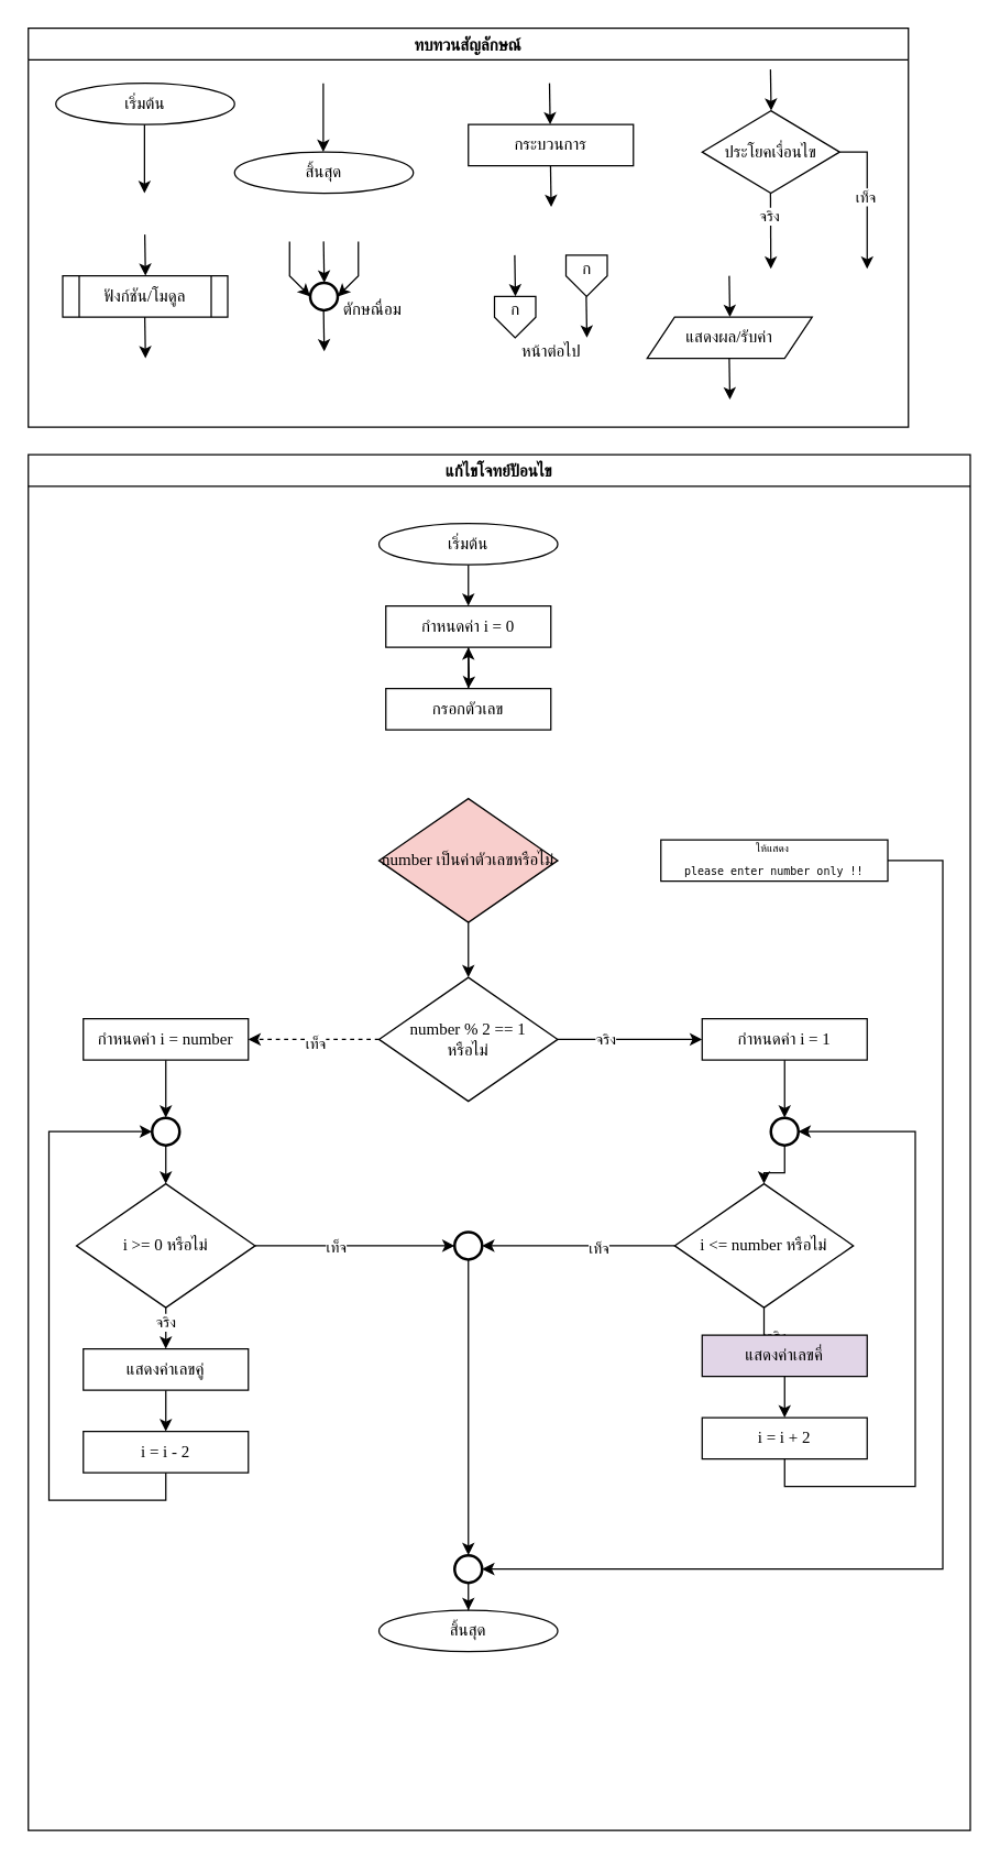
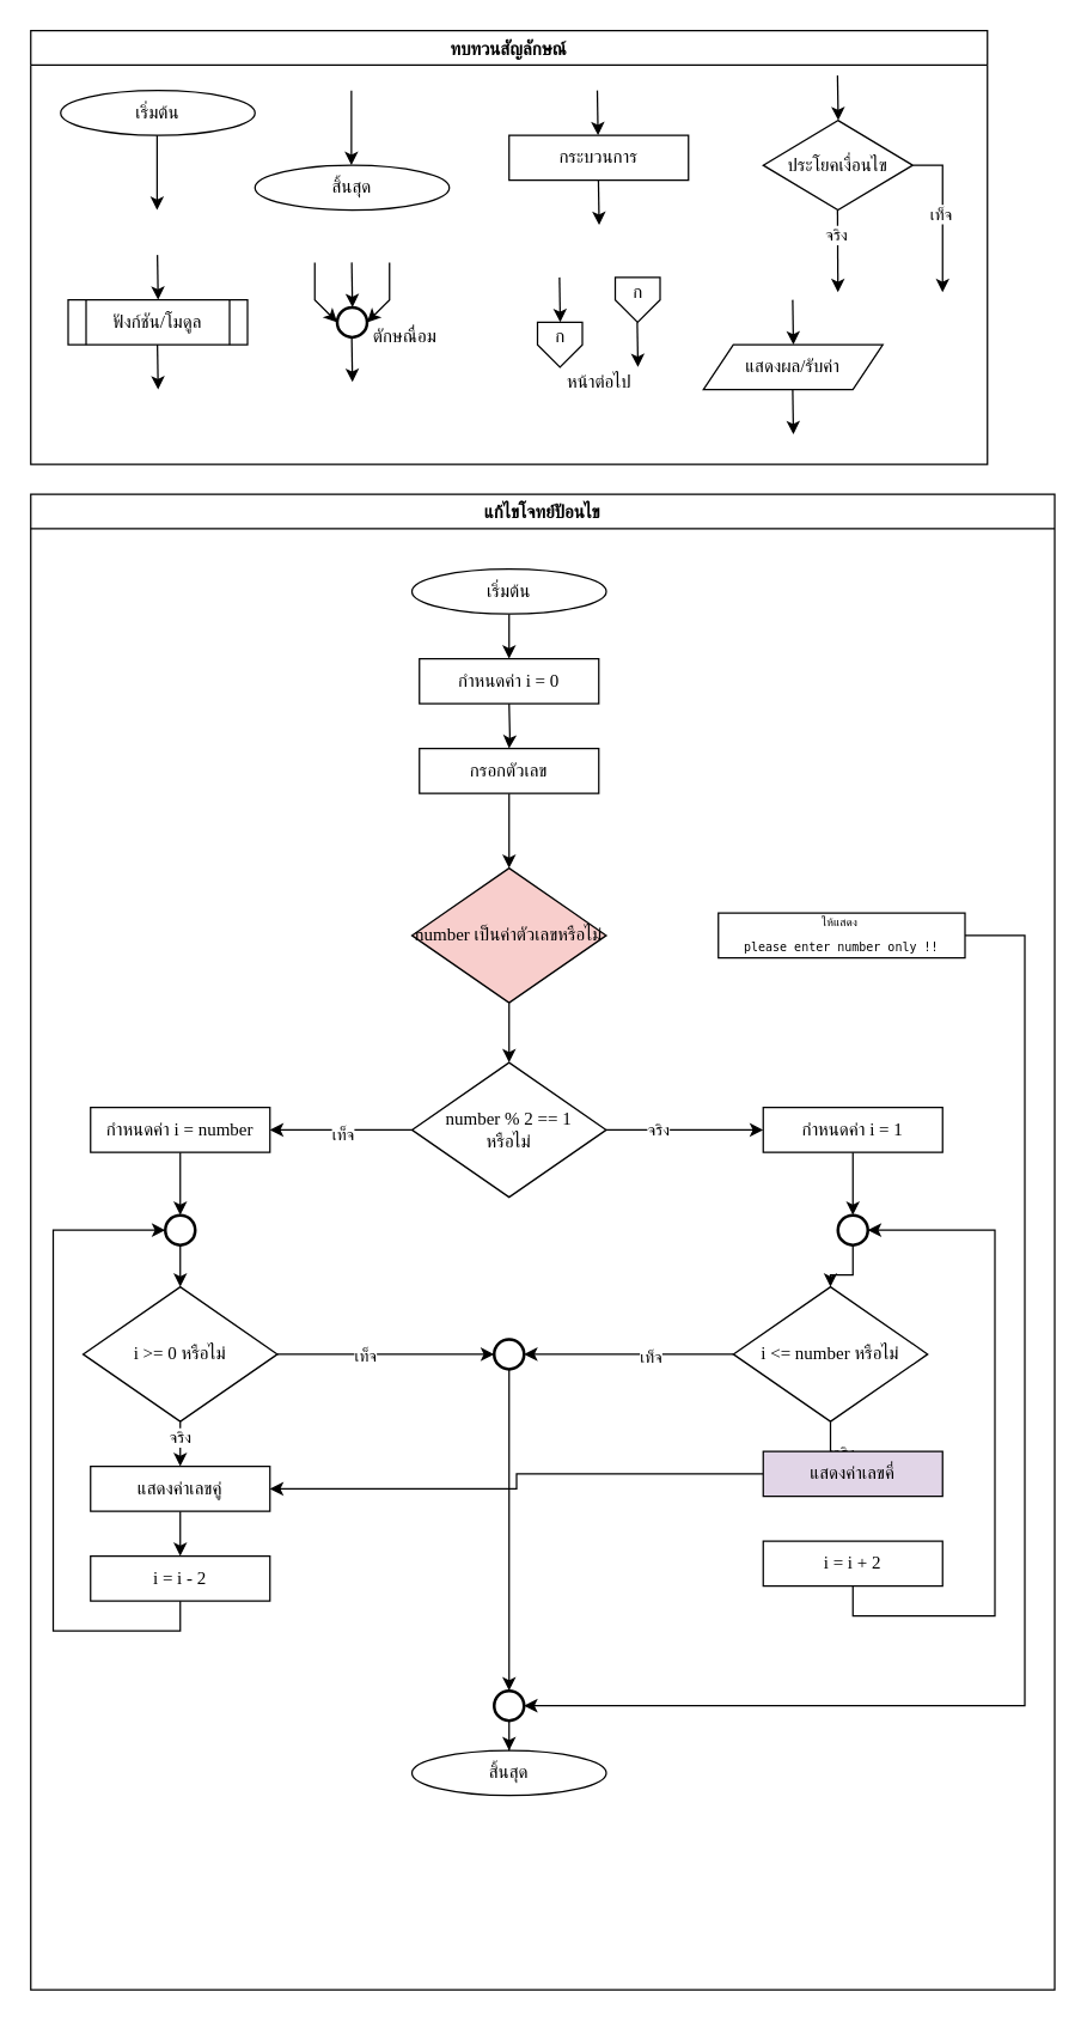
- <mxCell id="40" style="edgeStyle=orthogonalEdgeStyle;rounded=0;orthogonalLoop=1;jettySize=auto;html=1;" edge="1" parent="35" source="41" target="70"><mxGeometry relative="1" as="geometry" /></mxCell>
+ <mxCell id="40" style="edgeStyle=orthogonalEdgeStyle;rounded=0;orthogonalLoop=1;jettySize=auto;html=1;" edge="1" parent="35" source="41" target="50"><mxGeometry relative="1" as="geometry" /></mxCell>
- <mxCell id="56" style="edgeStyle=orthogonalEdgeStyle;rounded=0;orthogonalLoop=1;jettySize=auto;html=1;entryX=1;entryY=0.5;entryDx=0;entryDy=0;dashed=1;" edge="1" parent="35" source="42" target="75"><mxGeometry relative="1" as="geometry"><mxPoint x="180" y="425" as="targetPoint" /></mxGeometry></mxCell>
+ <mxCell id="56" style="edgeStyle=orthogonalEdgeStyle;rounded=0;orthogonalLoop=1;jettySize=auto;html=1;entryX=1;entryY=0.5;entryDx=0;entryDy=0;" edge="1" parent="35" source="42" target="75"><mxGeometry relative="1" as="geometry"><mxPoint x="180" y="425" as="targetPoint" /></mxGeometry></mxCell>
- <mxCell id="61" style="edgeStyle=orthogonalEdgeStyle;rounded=0;orthogonalLoop=1;jettySize=auto;html=1;" edge="1" parent="35" source="62" target="63"><mxGeometry relative="1" as="geometry" /></mxCell>
+ <mxCell id="61" style="edgeStyle=orthogonalEdgeStyle;rounded=0;orthogonalLoop=1;jettySize=auto;html=1;" edge="1" parent="35" source="62" target="54"><mxGeometry relative="1" as="geometry" /></mxCell>
